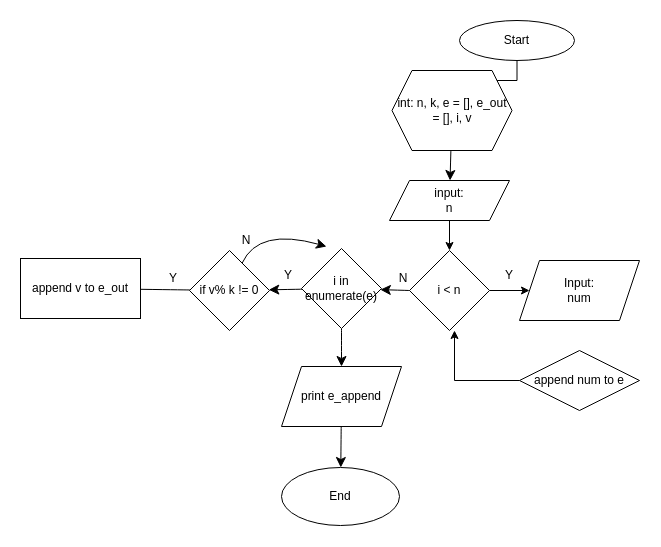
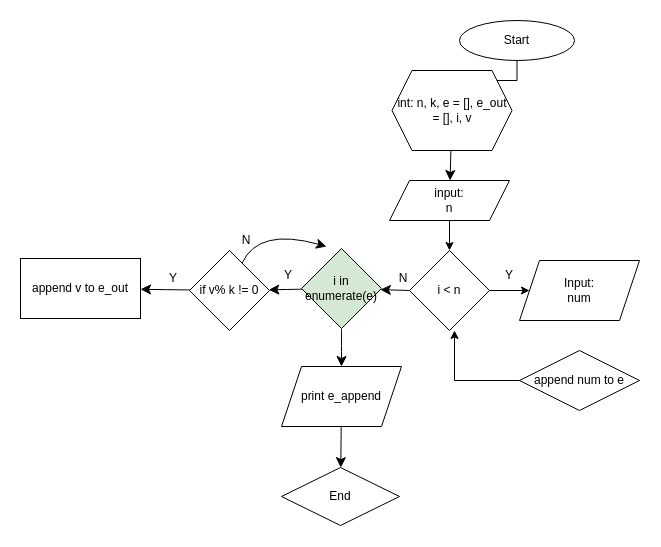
- <mxCell id="17" value="" style="edgeStyle=none;curved=1;rounded=0;orthogonalLoop=1;jettySize=auto;html=1;fontSize=12;startSize=8;endSize=8;endArrow=none;" edge="1" parent="1" source="19" target="20"><mxGeometry relative="1" as="geometry" /></mxCell>
+ <mxCell id="17" value="" style="edgeStyle=none;curved=1;rounded=0;orthogonalLoop=1;jettySize=auto;html=1;fontSize=12;startSize=8;endSize=8;" edge="1" parent="1" source="19" target="20"><mxGeometry relative="1" as="geometry" /></mxCell>
- <mxCell id="16" value="i in enumerate(e)" style="rhombus;whiteSpace=wrap;html=1;" vertex="1" parent="1"><mxGeometry x="301" y="248" width="80" height="80" as="geometry" /></mxCell>
+ <mxCell id="16" value="i in enumerate(e)" style="rhombus;whiteSpace=wrap;html=1;fillColor=#d5e8d4;" vertex="1" parent="1"><mxGeometry x="301" y="248" width="80" height="80" as="geometry" /></mxCell>
- <mxCell id="28" value="End" style="ellipse;whiteSpace=wrap;html=1;" vertex="1" parent="1"><mxGeometry x="281" y="467" width="118" height="58" as="geometry" /></mxCell>
+ <mxCell id="28" value="End" style="rhombus;whiteSpace=wrap;html=1;" vertex="1" parent="1"><mxGeometry x="281" y="467" width="118" height="58" as="geometry" /></mxCell>
